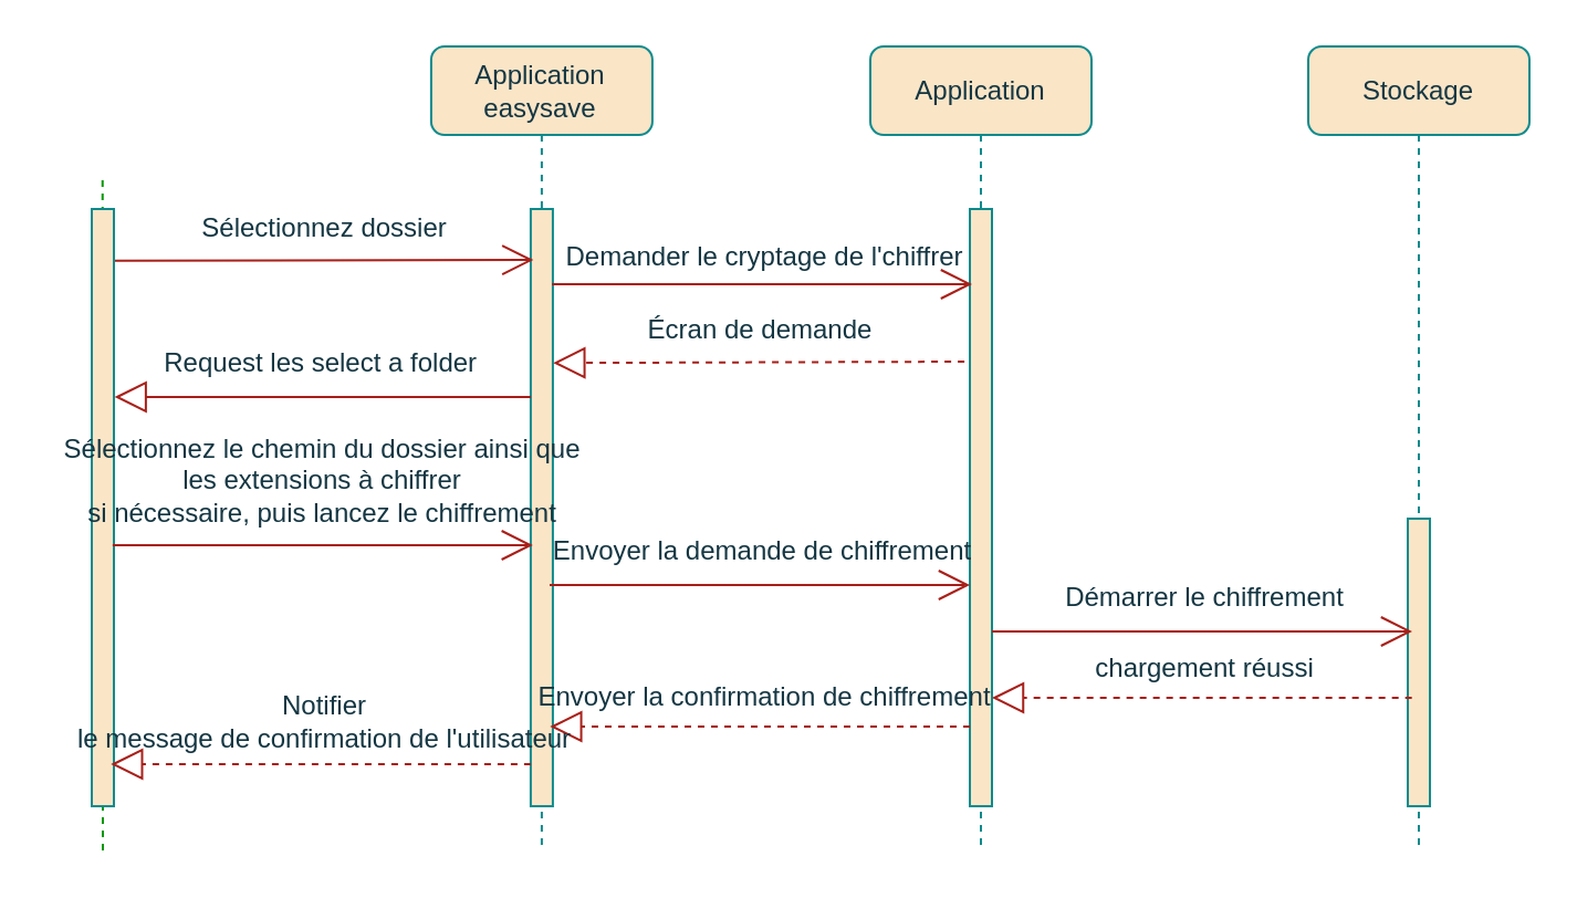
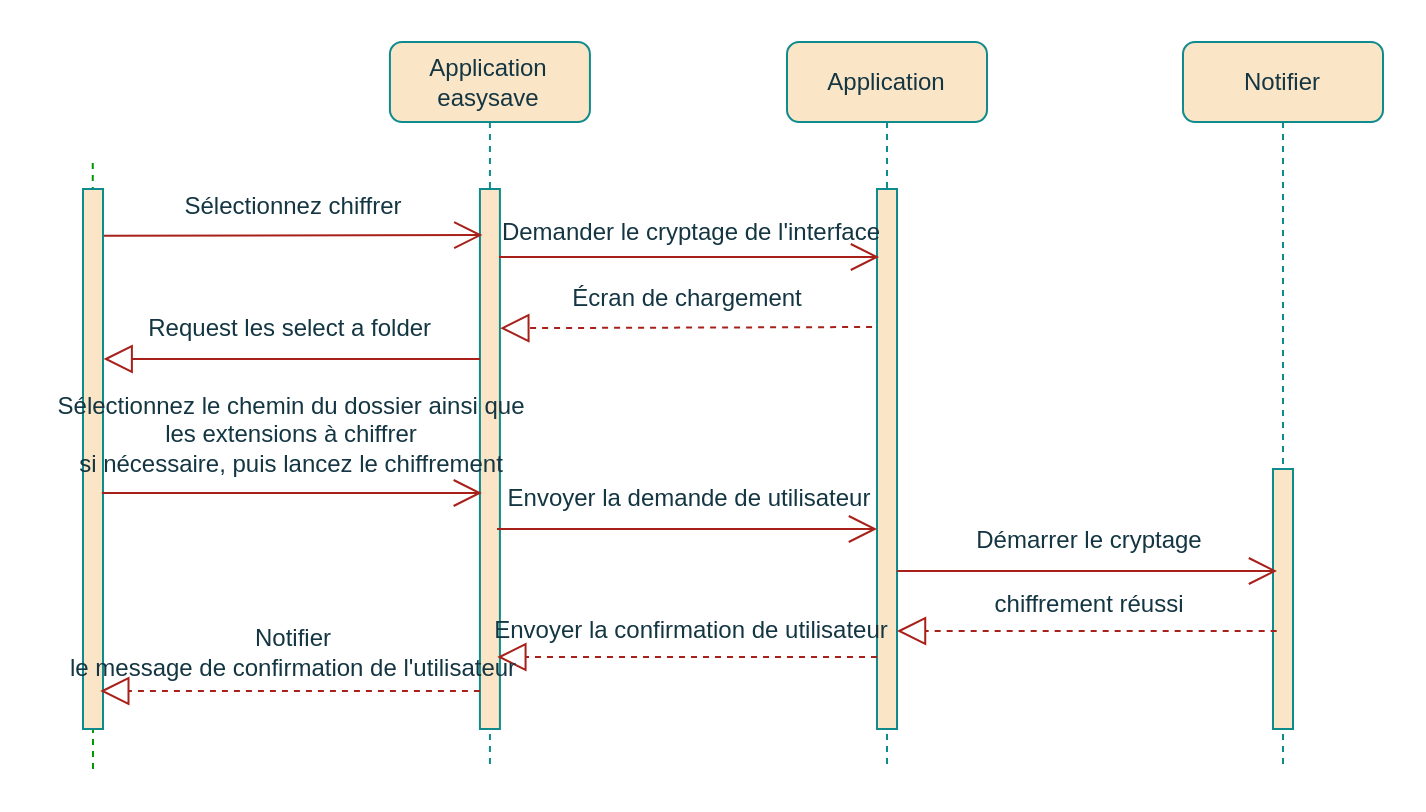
- <mxCell id="4" value="&lt;span style=&quot;&quot;&gt;&lt;font style=&quot;vertical-align: inherit;&quot;&gt;&lt;font style=&quot;vertical-align: inherit;&quot;&gt;Stockage&lt;/font&gt;&lt;/font&gt;&lt;/span&gt;" style="shape=umlLifeline;perimeter=lifelinePerimeter;whiteSpace=wrap;html=1;container=0;collapsible=0;recursiveResize=0;outlineConnect=0;rounded=1;fillColor=#FAE5C7;strokeColor=#0F8B8D;fontColor=#143642;" parent="1" vertex="1"><mxGeometry x="591" y="20.5" width="100" height="363.5" as="geometry" /></mxCell>
+ <mxCell id="4" value="&lt;span style=&quot;&quot;&gt;&lt;font style=&quot;vertical-align: inherit;&quot;&gt;&lt;font style=&quot;vertical-align: inherit;&quot;&gt;Notifier&lt;/font&gt;&lt;/font&gt;&lt;/span&gt;" style="shape=umlLifeline;perimeter=lifelinePerimeter;whiteSpace=wrap;html=1;container=0;collapsible=0;recursiveResize=0;outlineConnect=0;rounded=1;fillColor=#FAE5C7;strokeColor=#0F8B8D;fontColor=#143642;" parent="1" vertex="1"><mxGeometry x="591" y="20.5" width="100" height="363.5" as="geometry" /></mxCell>
- <mxCell id="10" value="&lt;font style=&quot;vertical-align: inherit;&quot;&gt;&lt;font style=&quot;vertical-align: inherit;&quot;&gt;Sélectionnez dossier&lt;/font&gt;&lt;/font&gt;" style="text;html=1;align=center;verticalAlign=middle;resizable=0;points=[];autosize=1;strokeColor=none;fillColor=none;rounded=1;fontColor=#143642;" parent="1" vertex="1"><mxGeometry x="81.09" y="88" width="130" height="30" as="geometry" /></mxCell>
+ <mxCell id="10" value="&lt;font style=&quot;vertical-align: inherit;&quot;&gt;&lt;font style=&quot;vertical-align: inherit;&quot;&gt;Sélectionnez chiffrer&lt;/font&gt;&lt;/font&gt;" style="text;html=1;align=center;verticalAlign=middle;resizable=0;points=[];autosize=1;strokeColor=none;fillColor=none;rounded=1;fontColor=#143642;" parent="1" vertex="1"><mxGeometry x="81.09" y="88" width="130" height="30" as="geometry" /></mxCell>
- <mxCell id="12" value="&lt;font style=&quot;vertical-align: inherit;&quot;&gt;&lt;font style=&quot;vertical-align: inherit;&quot;&gt;Demander le cryptage de l'chiffrer&lt;/font&gt;&lt;/font&gt;" style="text;html=1;align=center;verticalAlign=middle;resizable=0;points=[];autosize=1;strokeColor=none;fillColor=none;rounded=1;fontColor=#143642;" parent="1" vertex="1"><mxGeometry x="240" y="101" width="210" height="30" as="geometry" /></mxCell>
+ <mxCell id="12" value="&lt;font style=&quot;vertical-align: inherit;&quot;&gt;&lt;font style=&quot;vertical-align: inherit;&quot;&gt;Demander le cryptage de l'interface&lt;/font&gt;&lt;/font&gt;" style="text;html=1;align=center;verticalAlign=middle;resizable=0;points=[];autosize=1;strokeColor=none;fillColor=none;rounded=1;fontColor=#143642;" parent="1" vertex="1"><mxGeometry x="240" y="101" width="210" height="30" as="geometry" /></mxCell>
- <mxCell id="18" value="&lt;font style=&quot;vertical-align: inherit;&quot;&gt;&lt;font style=&quot;vertical-align: inherit;&quot;&gt;Écran de demande&lt;/font&gt;&lt;/font&gt;" style="text;html=1;align=center;verticalAlign=middle;resizable=0;points=[];autosize=1;strokeColor=none;fillColor=none;rounded=1;fontColor=#143642;" parent="1" vertex="1"><mxGeometry x="272.77" y="134" width="140" height="30" as="geometry" /></mxCell>
+ <mxCell id="18" value="&lt;font style=&quot;vertical-align: inherit;&quot;&gt;&lt;font style=&quot;vertical-align: inherit;&quot;&gt;Écran de chargement&lt;/font&gt;&lt;/font&gt;" style="text;html=1;align=center;verticalAlign=middle;resizable=0;points=[];autosize=1;strokeColor=none;fillColor=none;rounded=1;fontColor=#143642;" parent="1" vertex="1"><mxGeometry x="272.77" y="134" width="140" height="30" as="geometry" /></mxCell>
- <mxCell id="16" value="&lt;font style=&quot;vertical-align: inherit;&quot;&gt;&lt;font style=&quot;vertical-align: inherit;&quot;&gt;Envoyer la demande de chiffrement&lt;/font&gt;&lt;/font&gt;" style="text;html=1;align=center;verticalAlign=middle;resizable=0;points=[];autosize=1;strokeColor=none;fillColor=none;rounded=1;fontColor=#143642;" parent="1" vertex="1"><mxGeometry x="239.36" y="234" width="210" height="30" as="geometry" /></mxCell>
+ <mxCell id="16" value="&lt;font style=&quot;vertical-align: inherit;&quot;&gt;&lt;font style=&quot;vertical-align: inherit;&quot;&gt;Envoyer la demande de utilisateur&lt;/font&gt;&lt;/font&gt;" style="text;html=1;align=center;verticalAlign=middle;resizable=0;points=[];autosize=1;strokeColor=none;fillColor=none;rounded=1;fontColor=#143642;" parent="1" vertex="1"><mxGeometry x="239.36" y="234" width="210" height="30" as="geometry" /></mxCell>
- <mxCell id="22" value="&lt;font style=&quot;vertical-align: inherit;&quot;&gt;&lt;font style=&quot;vertical-align: inherit;&quot;&gt;Démarrer le chiffrement&lt;/font&gt;&lt;/font&gt;" style="text;html=1;align=center;verticalAlign=middle;resizable=0;points=[];autosize=1;strokeColor=none;fillColor=none;rounded=1;fontColor=#143642;" parent="1" vertex="1"><mxGeometry x="469.36" y="255" width="150" height="30" as="geometry" /></mxCell>
+ <mxCell id="22" value="&lt;font style=&quot;vertical-align: inherit;&quot;&gt;&lt;font style=&quot;vertical-align: inherit;&quot;&gt;Démarrer le cryptage&lt;/font&gt;&lt;/font&gt;" style="text;html=1;align=center;verticalAlign=middle;resizable=0;points=[];autosize=1;strokeColor=none;fillColor=none;rounded=1;fontColor=#143642;" parent="1" vertex="1"><mxGeometry x="469.36" y="255" width="150" height="30" as="geometry" /></mxCell>
- <mxCell id="24" value="&lt;font style=&quot;vertical-align: inherit;&quot;&gt;&lt;font style=&quot;vertical-align: inherit;&quot;&gt;chargement réussi&lt;/font&gt;&lt;/font&gt;" style="text;html=1;align=center;verticalAlign=middle;resizable=0;points=[];autosize=1;strokeColor=none;fillColor=none;rounded=1;fontColor=#143642;" parent="1" vertex="1"><mxGeometry x="484.33" y="287" width="120" height="30" as="geometry" /></mxCell>
+ <mxCell id="24" value="&lt;font style=&quot;vertical-align: inherit;&quot;&gt;&lt;font style=&quot;vertical-align: inherit;&quot;&gt;chiffrement réussi&lt;/font&gt;&lt;/font&gt;" style="text;html=1;align=center;verticalAlign=middle;resizable=0;points=[];autosize=1;strokeColor=none;fillColor=none;rounded=1;fontColor=#143642;" parent="1" vertex="1"><mxGeometry x="484.33" y="287" width="120" height="30" as="geometry" /></mxCell>
- <mxCell id="26" value="&lt;font style=&quot;vertical-align: inherit;&quot;&gt;&lt;font style=&quot;vertical-align: inherit;&quot;&gt;Envoyer la confirmation de chiffrement&lt;/font&gt;&lt;/font&gt;" style="text;html=1;align=center;verticalAlign=middle;resizable=0;points=[];autosize=1;strokeColor=none;fillColor=none;rounded=1;fontColor=#143642;" parent="1" vertex="1"><mxGeometry x="234.5" y="300" width="220" height="30" as="geometry" /></mxCell>
+ <mxCell id="26" value="&lt;font style=&quot;vertical-align: inherit;&quot;&gt;&lt;font style=&quot;vertical-align: inherit;&quot;&gt;Envoyer la confirmation de utilisateur&lt;/font&gt;&lt;/font&gt;" style="text;html=1;align=center;verticalAlign=middle;resizable=0;points=[];autosize=1;strokeColor=none;fillColor=none;rounded=1;fontColor=#143642;" parent="1" vertex="1"><mxGeometry x="234.5" y="300" width="220" height="30" as="geometry" /></mxCell>
